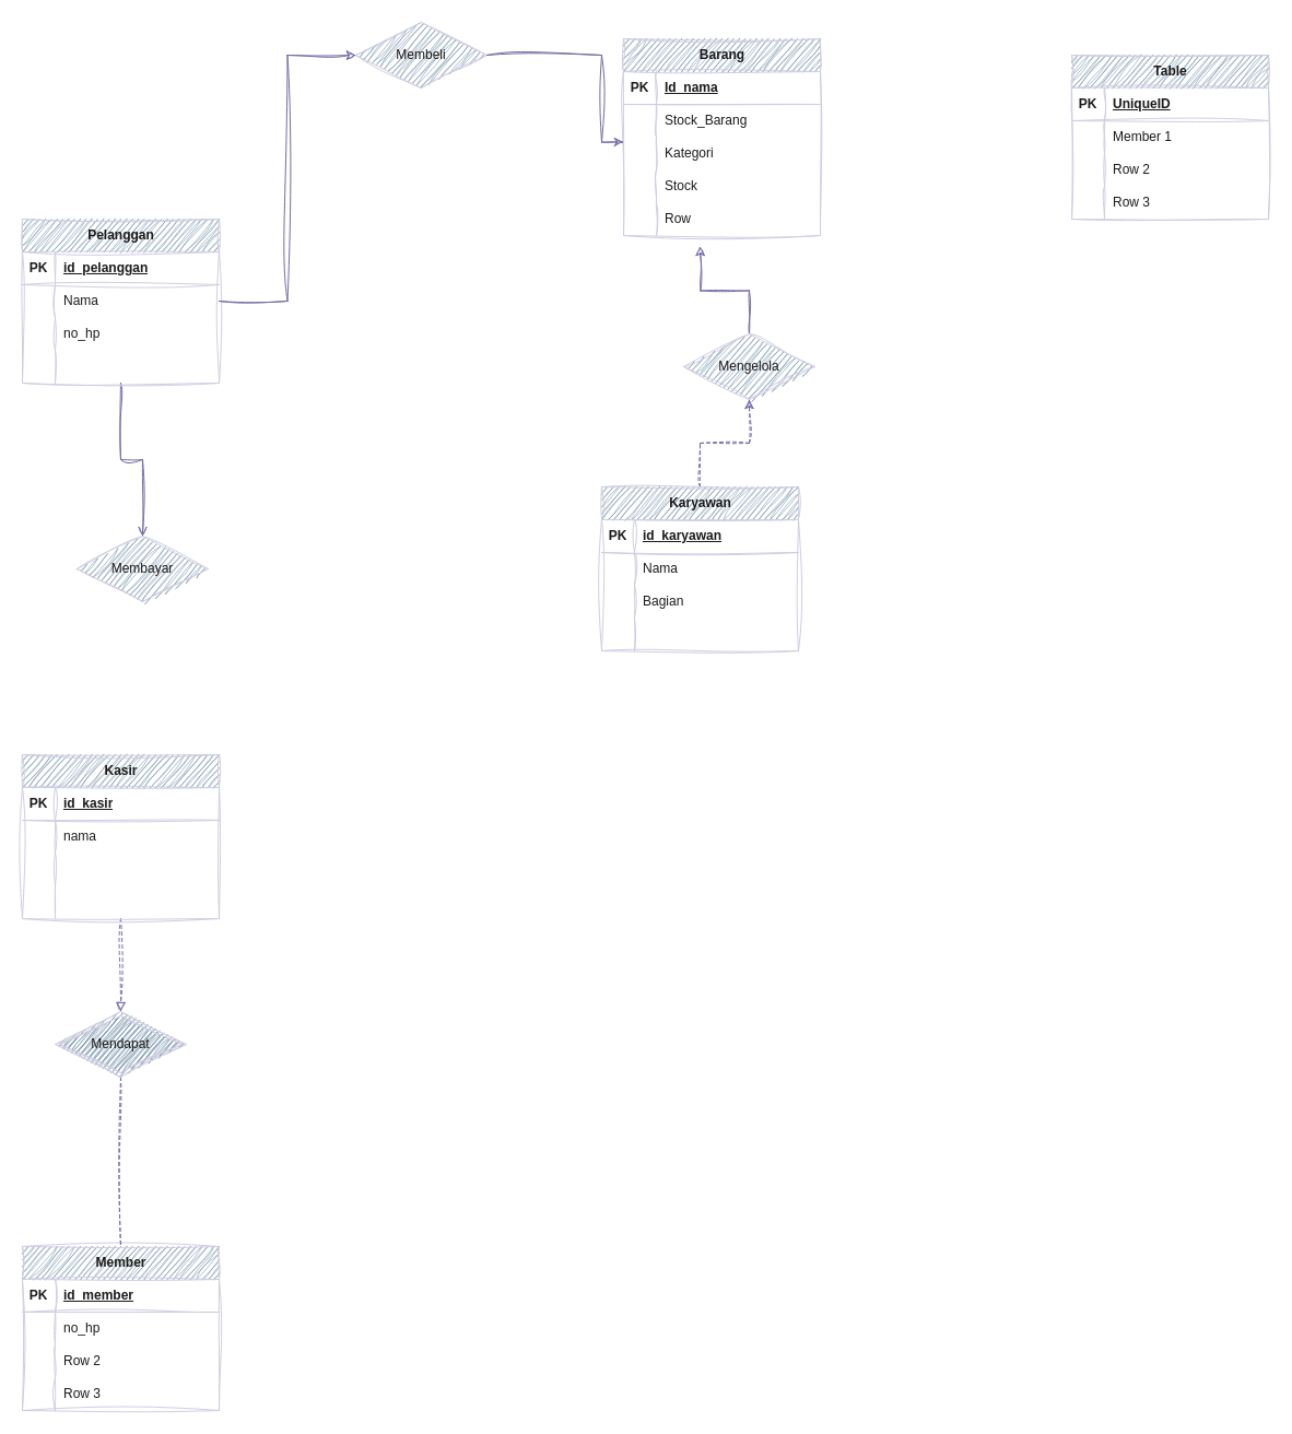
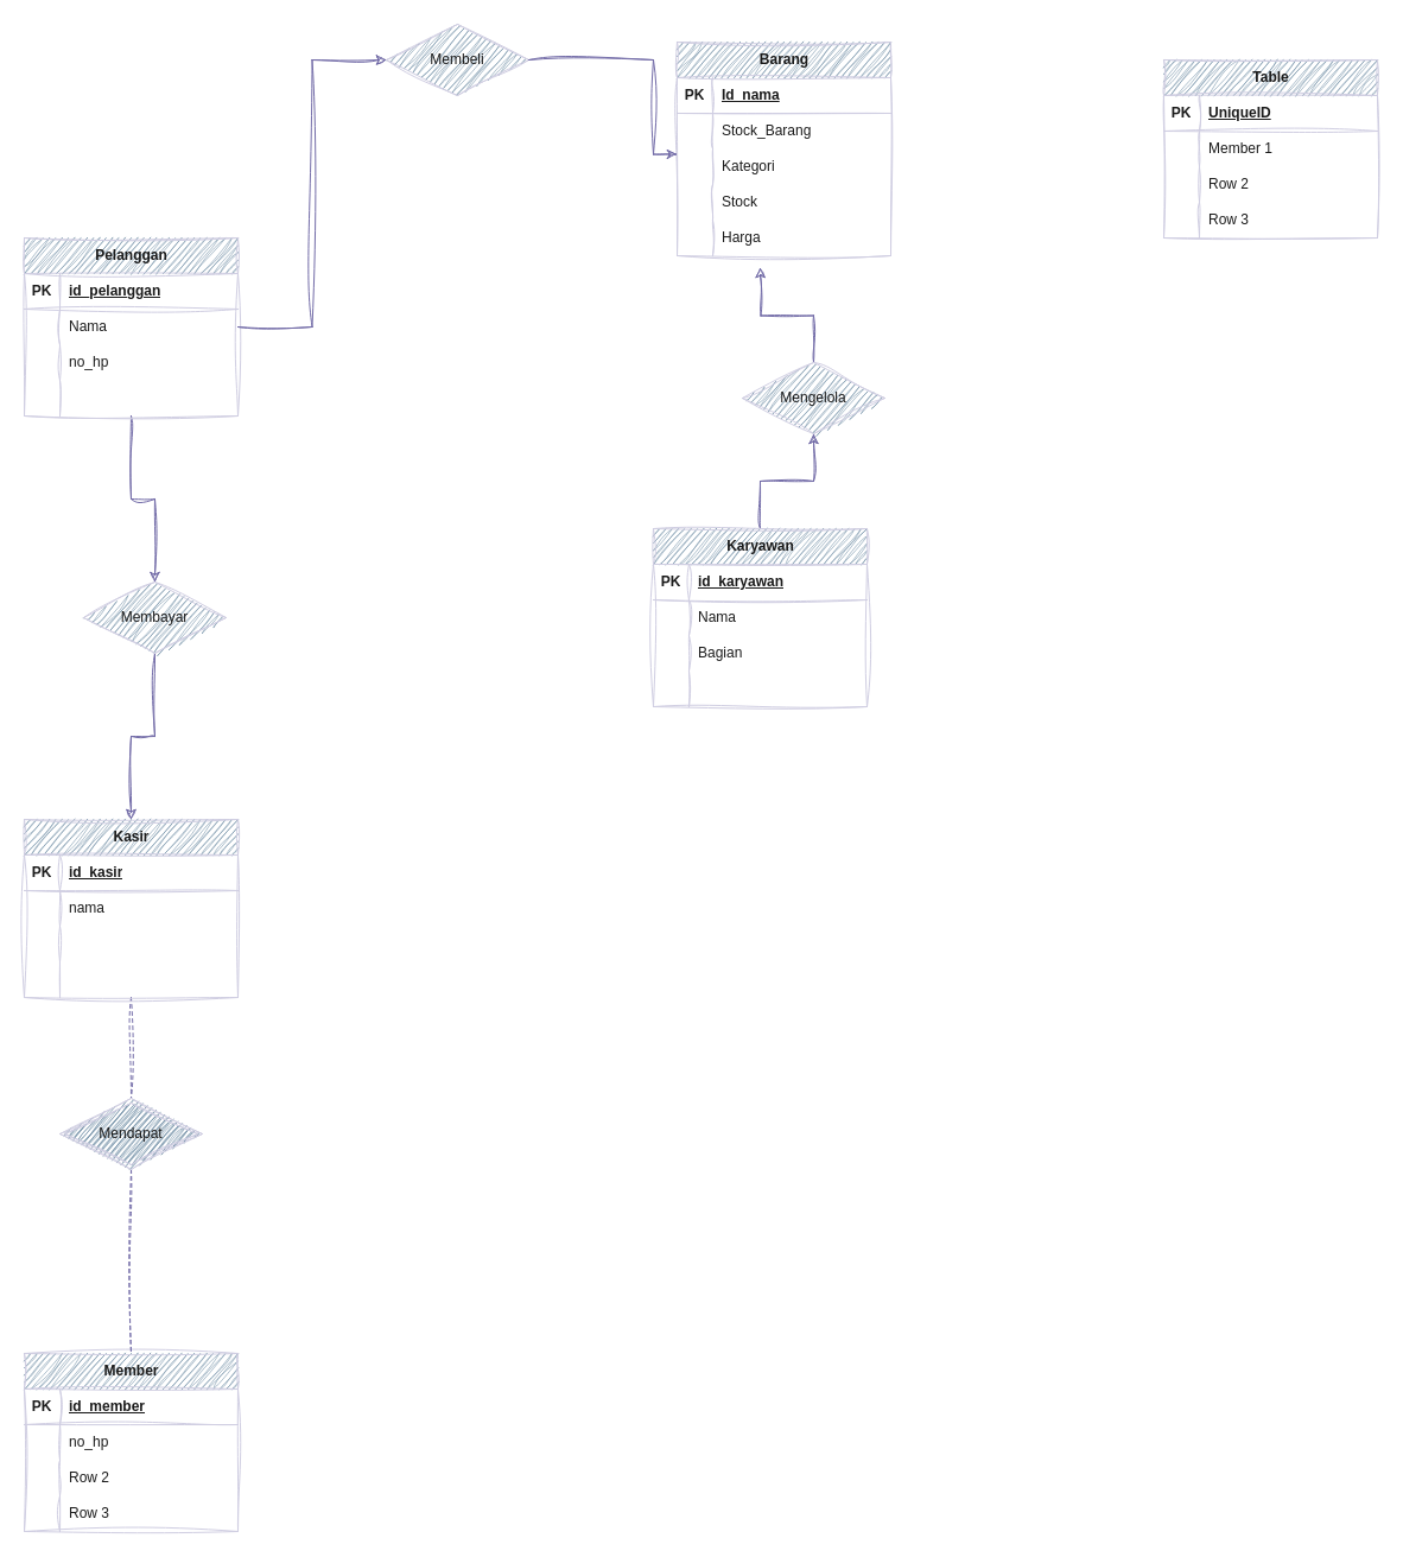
- <mxCell id="45" value="Row" style="shape=partialRectangle;connectable=0;fillColor=none;top=0;left=0;bottom=0;right=0;align=left;spacingLeft=6;overflow=hidden;whiteSpace=wrap;html=1;sketch=1;curveFitting=1;jiggle=2;labelBackgroundColor=none;strokeColor=#D0CEE2;fontColor=#1A1A1A;" vertex="1" parent="43"><mxGeometry x="30" width="150" height="30" as="geometry"><mxRectangle width="150" height="30" as="alternateBounds" /></mxGeometry></mxCell>
+ <mxCell id="45" value="Harga" style="shape=partialRectangle;connectable=0;fillColor=none;top=0;left=0;bottom=0;right=0;align=left;spacingLeft=6;overflow=hidden;whiteSpace=wrap;html=1;sketch=1;curveFitting=1;jiggle=2;labelBackgroundColor=none;strokeColor=#D0CEE2;fontColor=#1A1A1A;" vertex="1" parent="43"><mxGeometry x="30" width="150" height="30" as="geometry"><mxRectangle width="150" height="30" as="alternateBounds" /></mxGeometry></mxCell>
- <mxCell id="16" style="edgeStyle=orthogonalEdgeStyle;rounded=0;orthogonalLoop=1;jettySize=auto;html=1;sketch=1;curveFitting=1;jiggle=2;labelBackgroundColor=none;strokeColor=#736CA8;fontColor=default;dashed=1;" edge="1" parent="1" source="17" target="48"><mxGeometry relative="1" as="geometry" /></mxCell>
+ <mxCell id="16" style="edgeStyle=orthogonalEdgeStyle;rounded=0;orthogonalLoop=1;jettySize=auto;html=1;sketch=1;curveFitting=1;jiggle=2;labelBackgroundColor=none;strokeColor=#736CA8;fontColor=default;" edge="1" parent="1" source="17" target="48"><mxGeometry relative="1" as="geometry" /></mxCell>
- <mxCell id="2" style="edgeStyle=orthogonalEdgeStyle;rounded=0;orthogonalLoop=1;jettySize=auto;html=1;entryX=0.5;entryY=0;entryDx=0;entryDy=0;sketch=1;curveFitting=1;jiggle=2;labelBackgroundColor=none;strokeColor=#736CA8;fontColor=default;endArrow=open;" edge="1" parent="1" source="3" target="66"><mxGeometry relative="1" as="geometry" /></mxCell>
+ <mxCell id="2" style="edgeStyle=orthogonalEdgeStyle;rounded=0;orthogonalLoop=1;jettySize=auto;html=1;entryX=0.5;entryY=0;entryDx=0;entryDy=0;sketch=1;curveFitting=1;jiggle=2;labelBackgroundColor=none;strokeColor=#736CA8;fontColor=default;" edge="1" parent="1" source="3" target="66"><mxGeometry relative="1" as="geometry" /></mxCell>
+ <mxCell id="65" style="edgeStyle=orthogonalEdgeStyle;rounded=0;orthogonalLoop=1;jettySize=auto;html=1;sketch=1;curveFitting=1;jiggle=2;labelBackgroundColor=none;strokeColor=#736CA8;fontColor=default;" edge="1" parent="1" source="66" target="52"><mxGeometry relative="1" as="geometry" /></mxCell>
- <mxCell id="51" style="edgeStyle=orthogonalEdgeStyle;rounded=0;orthogonalLoop=1;jettySize=auto;html=1;dashed=1;endArrow=block;endFill=0;sketch=1;curveFitting=1;jiggle=2;labelBackgroundColor=none;strokeColor=#736CA8;fontColor=default;" edge="1" parent="1" source="52" target="81"><mxGeometry relative="1" as="geometry" /></mxCell>
+ <mxCell id="51" style="edgeStyle=orthogonalEdgeStyle;rounded=0;orthogonalLoop=1;jettySize=auto;html=1;dashed=1;endArrow=none;endFill=0;sketch=1;curveFitting=1;jiggle=2;labelBackgroundColor=none;strokeColor=#736CA8;fontColor=default;" edge="1" parent="1" source="52" target="81"><mxGeometry relative="1" as="geometry" /></mxCell>
